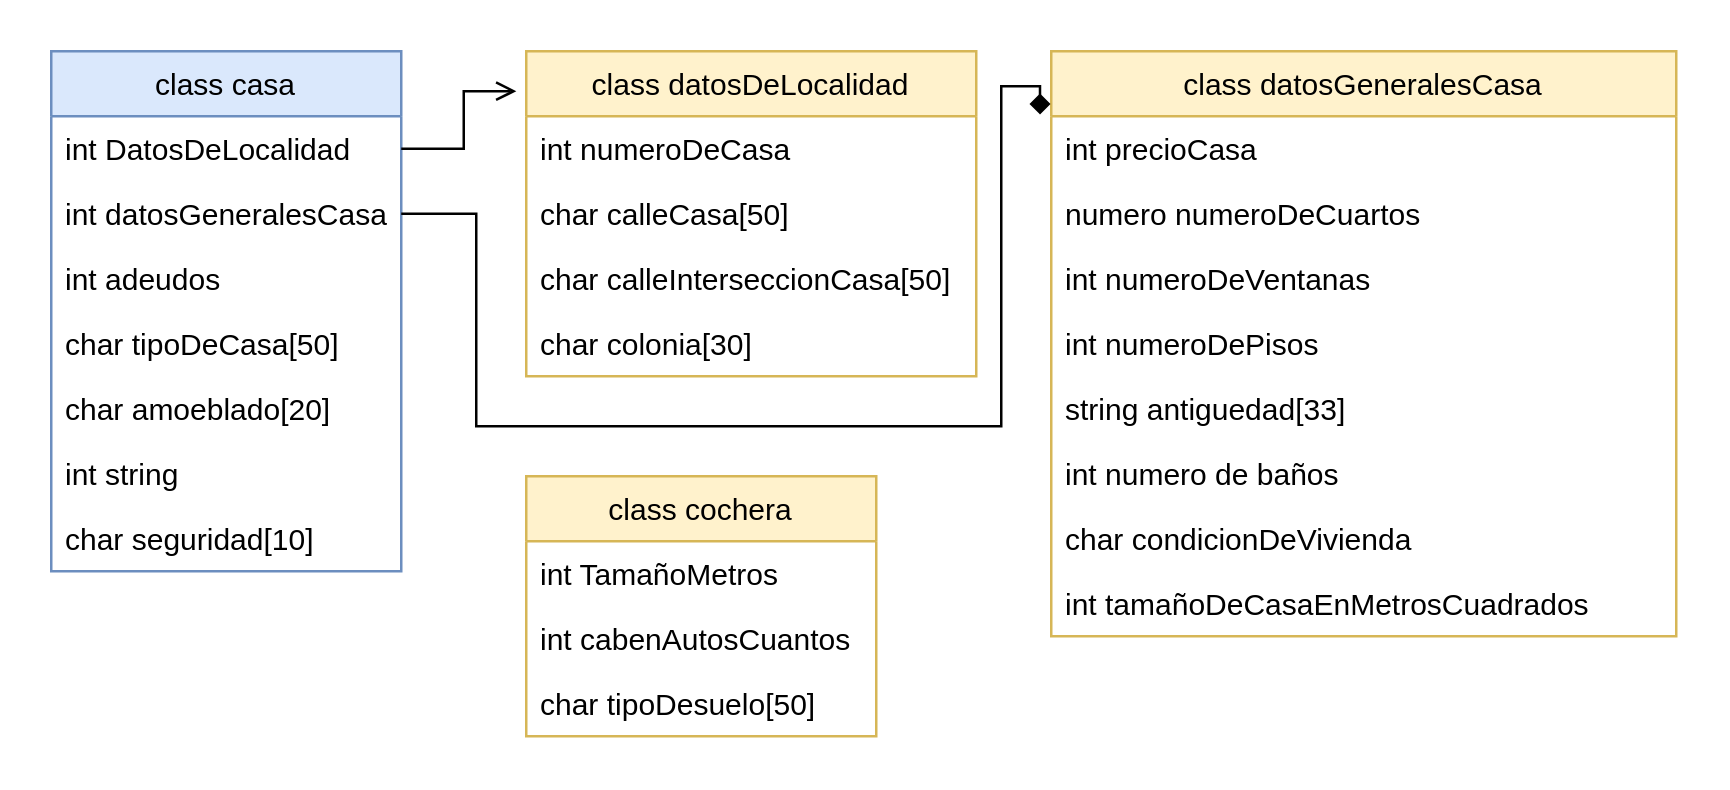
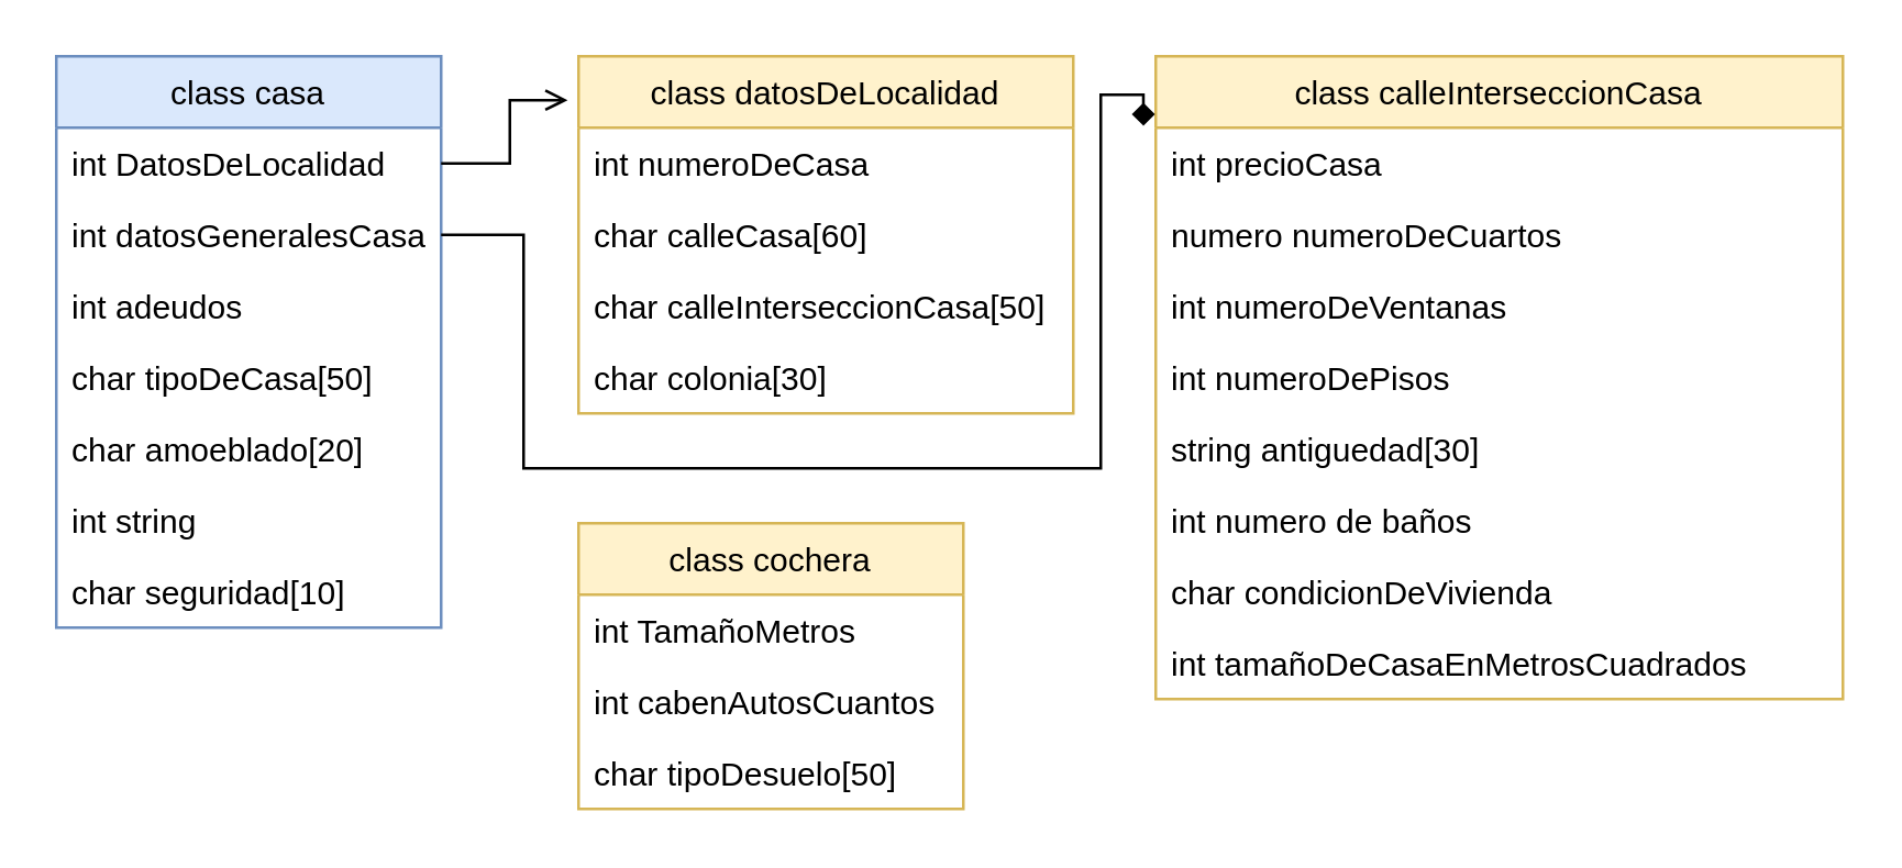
- <mxCell id="15" value="class datosGeneralesCasa" style="swimlane;fontStyle=0;childLayout=stackLayout;horizontal=1;startSize=26;fillColor=#fff2cc;horizontalStack=0;resizeParent=1;resizeParentMax=0;resizeLast=0;collapsible=1;marginBottom=0;strokeColor=#d6b656;" vertex="1" parent="1"><mxGeometry x="420" y="20" width="250" height="234" as="geometry" /></mxCell>
+ <mxCell id="15" value="class calleInterseccionCasa" style="swimlane;fontStyle=0;childLayout=stackLayout;horizontal=1;startSize=26;fillColor=#fff2cc;horizontalStack=0;resizeParent=1;resizeParentMax=0;resizeLast=0;collapsible=1;marginBottom=0;strokeColor=#d6b656;" vertex="1" parent="1"><mxGeometry x="420" y="20" width="250" height="234" as="geometry" /></mxCell>
- <mxCell id="12" value="char calleCasa[50]" style="text;strokeColor=none;fillColor=none;align=left;verticalAlign=top;spacingLeft=4;spacingRight=4;overflow=hidden;rotatable=0;points=[[0,0.5],[1,0.5]];portConstraint=eastwest;" vertex="1" parent="10"><mxGeometry y="52" width="180" height="26" as="geometry" /></mxCell>
+ <mxCell id="12" value="char calleCasa[60]" style="text;strokeColor=none;fillColor=none;align=left;verticalAlign=top;spacingLeft=4;spacingRight=4;overflow=hidden;rotatable=0;points=[[0,0.5],[1,0.5]];portConstraint=eastwest;" vertex="1" parent="10"><mxGeometry y="52" width="180" height="26" as="geometry" /></mxCell>
- <mxCell id="20" value="string antiguedad[33]" style="text;strokeColor=none;fillColor=none;align=left;verticalAlign=top;spacingLeft=4;spacingRight=4;overflow=hidden;rotatable=0;points=[[0,0.5],[1,0.5]];portConstraint=eastwest;" vertex="1" parent="15"><mxGeometry y="130" width="250" height="26" as="geometry" /></mxCell>
+ <mxCell id="20" value="string antiguedad[30]" style="text;strokeColor=none;fillColor=none;align=left;verticalAlign=top;spacingLeft=4;spacingRight=4;overflow=hidden;rotatable=0;points=[[0,0.5],[1,0.5]];portConstraint=eastwest;" vertex="1" parent="15"><mxGeometry y="130" width="250" height="26" as="geometry" /></mxCell>
